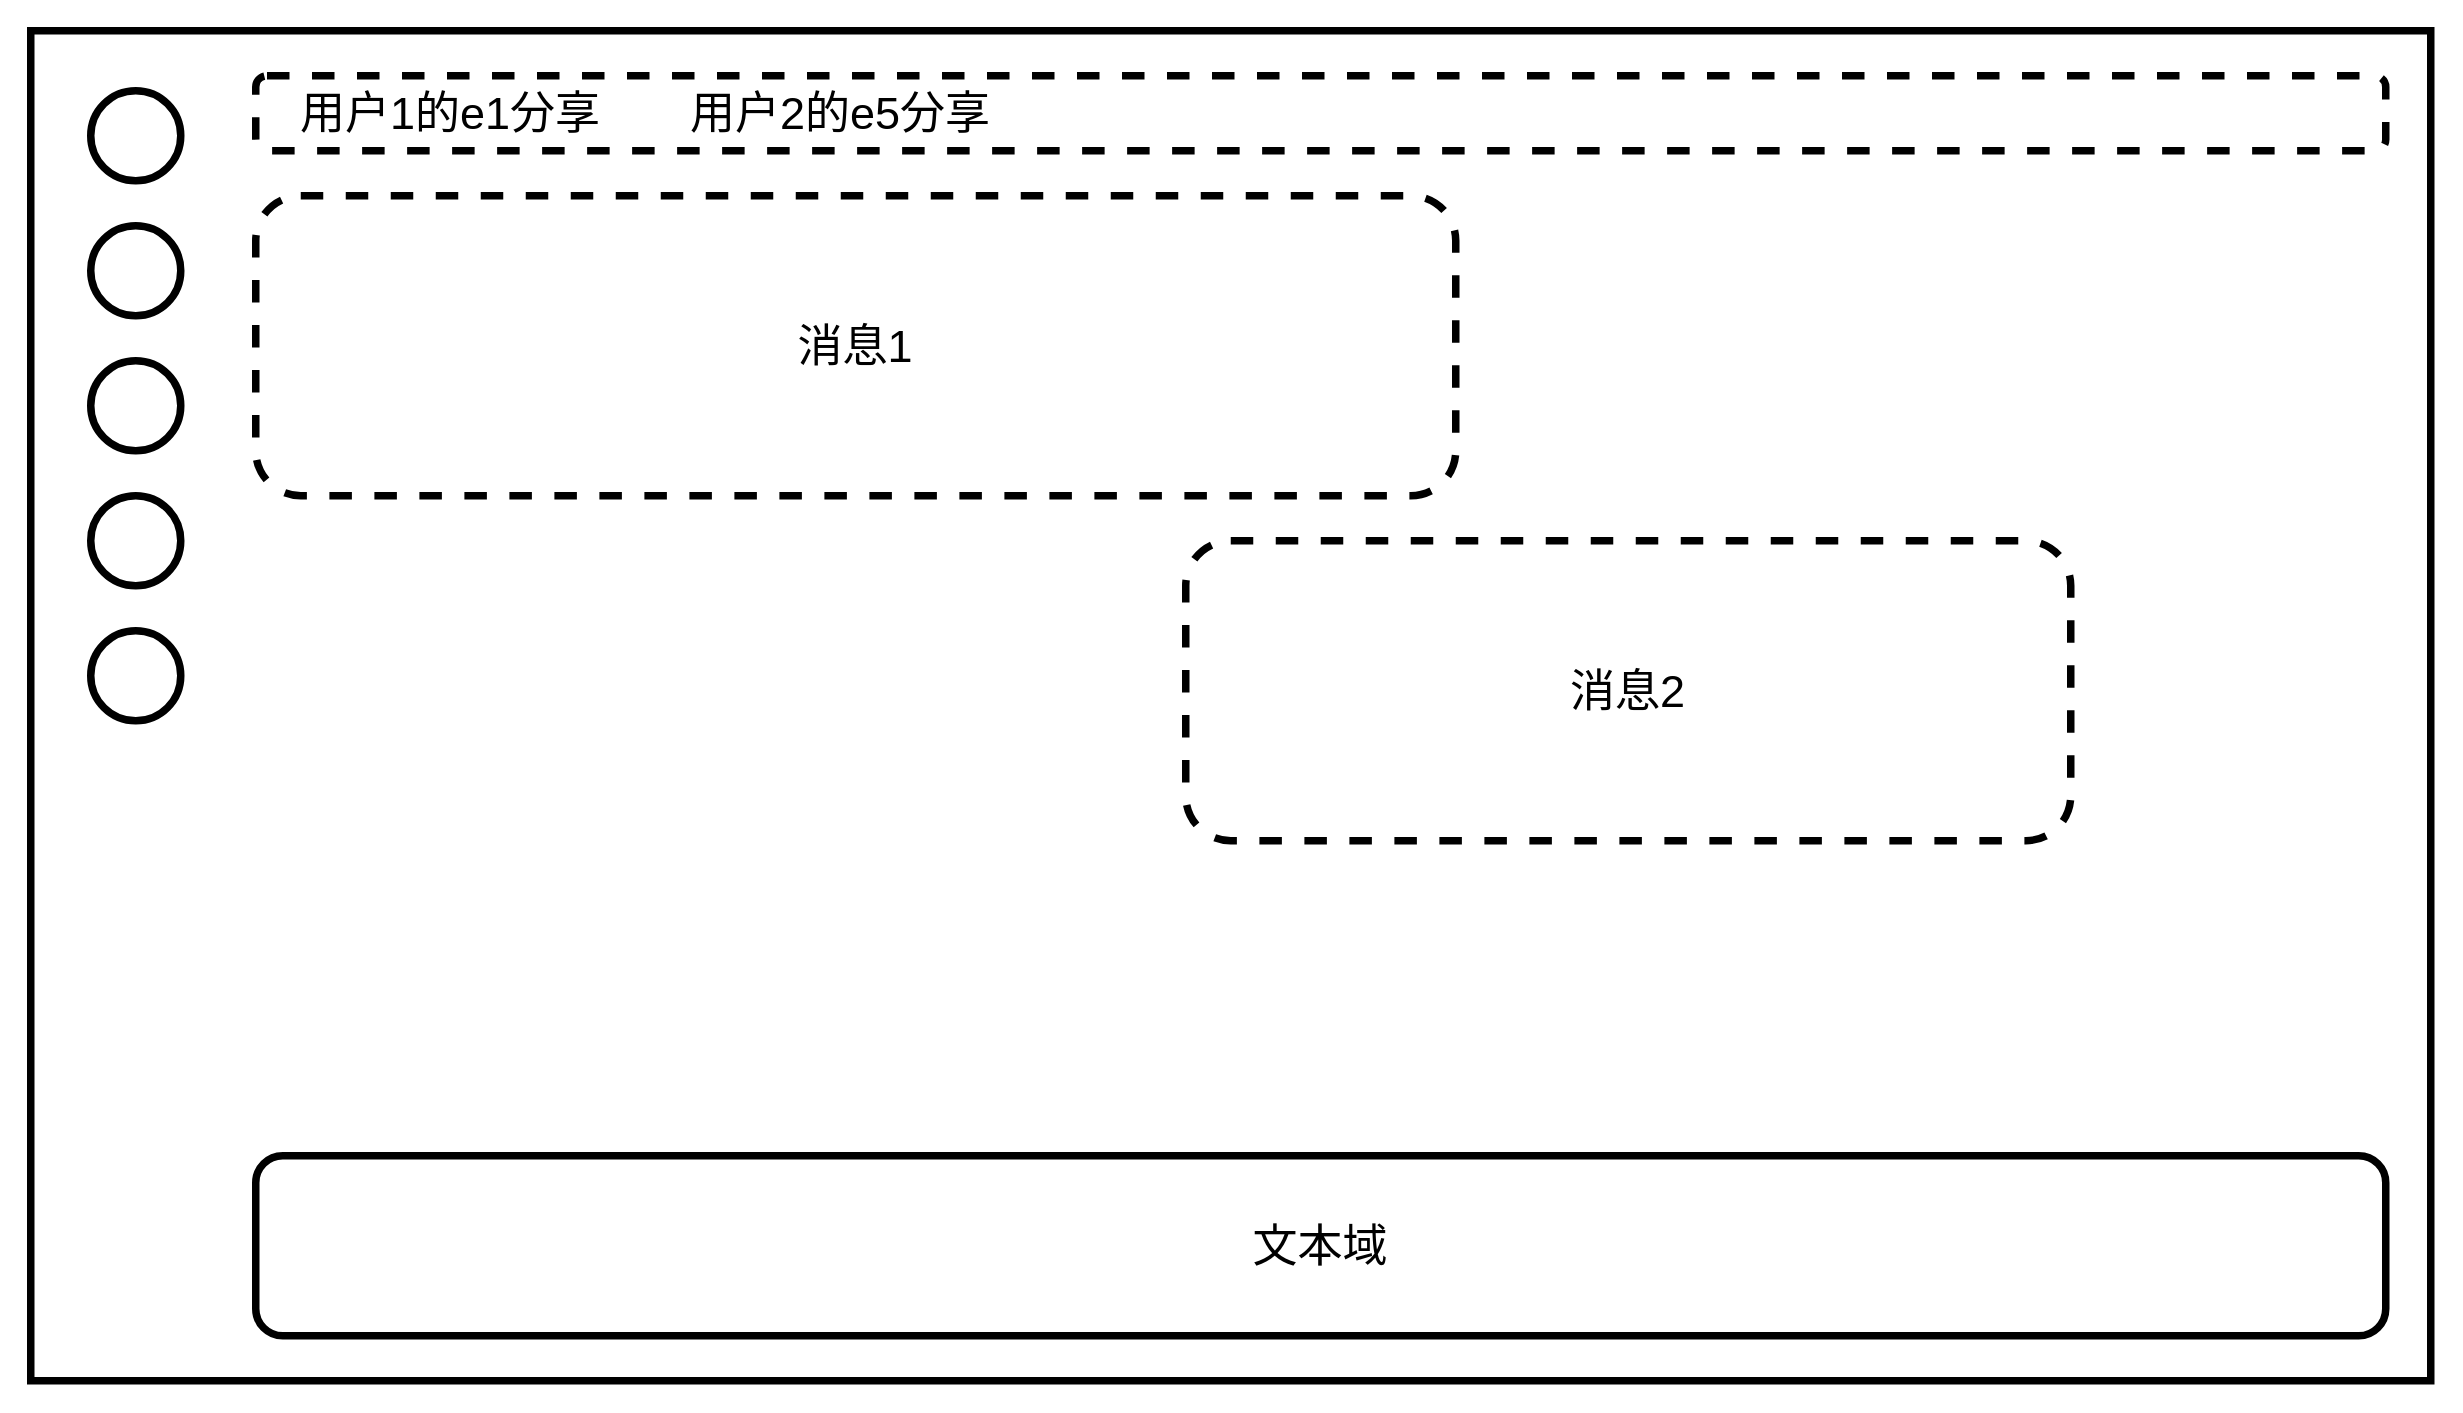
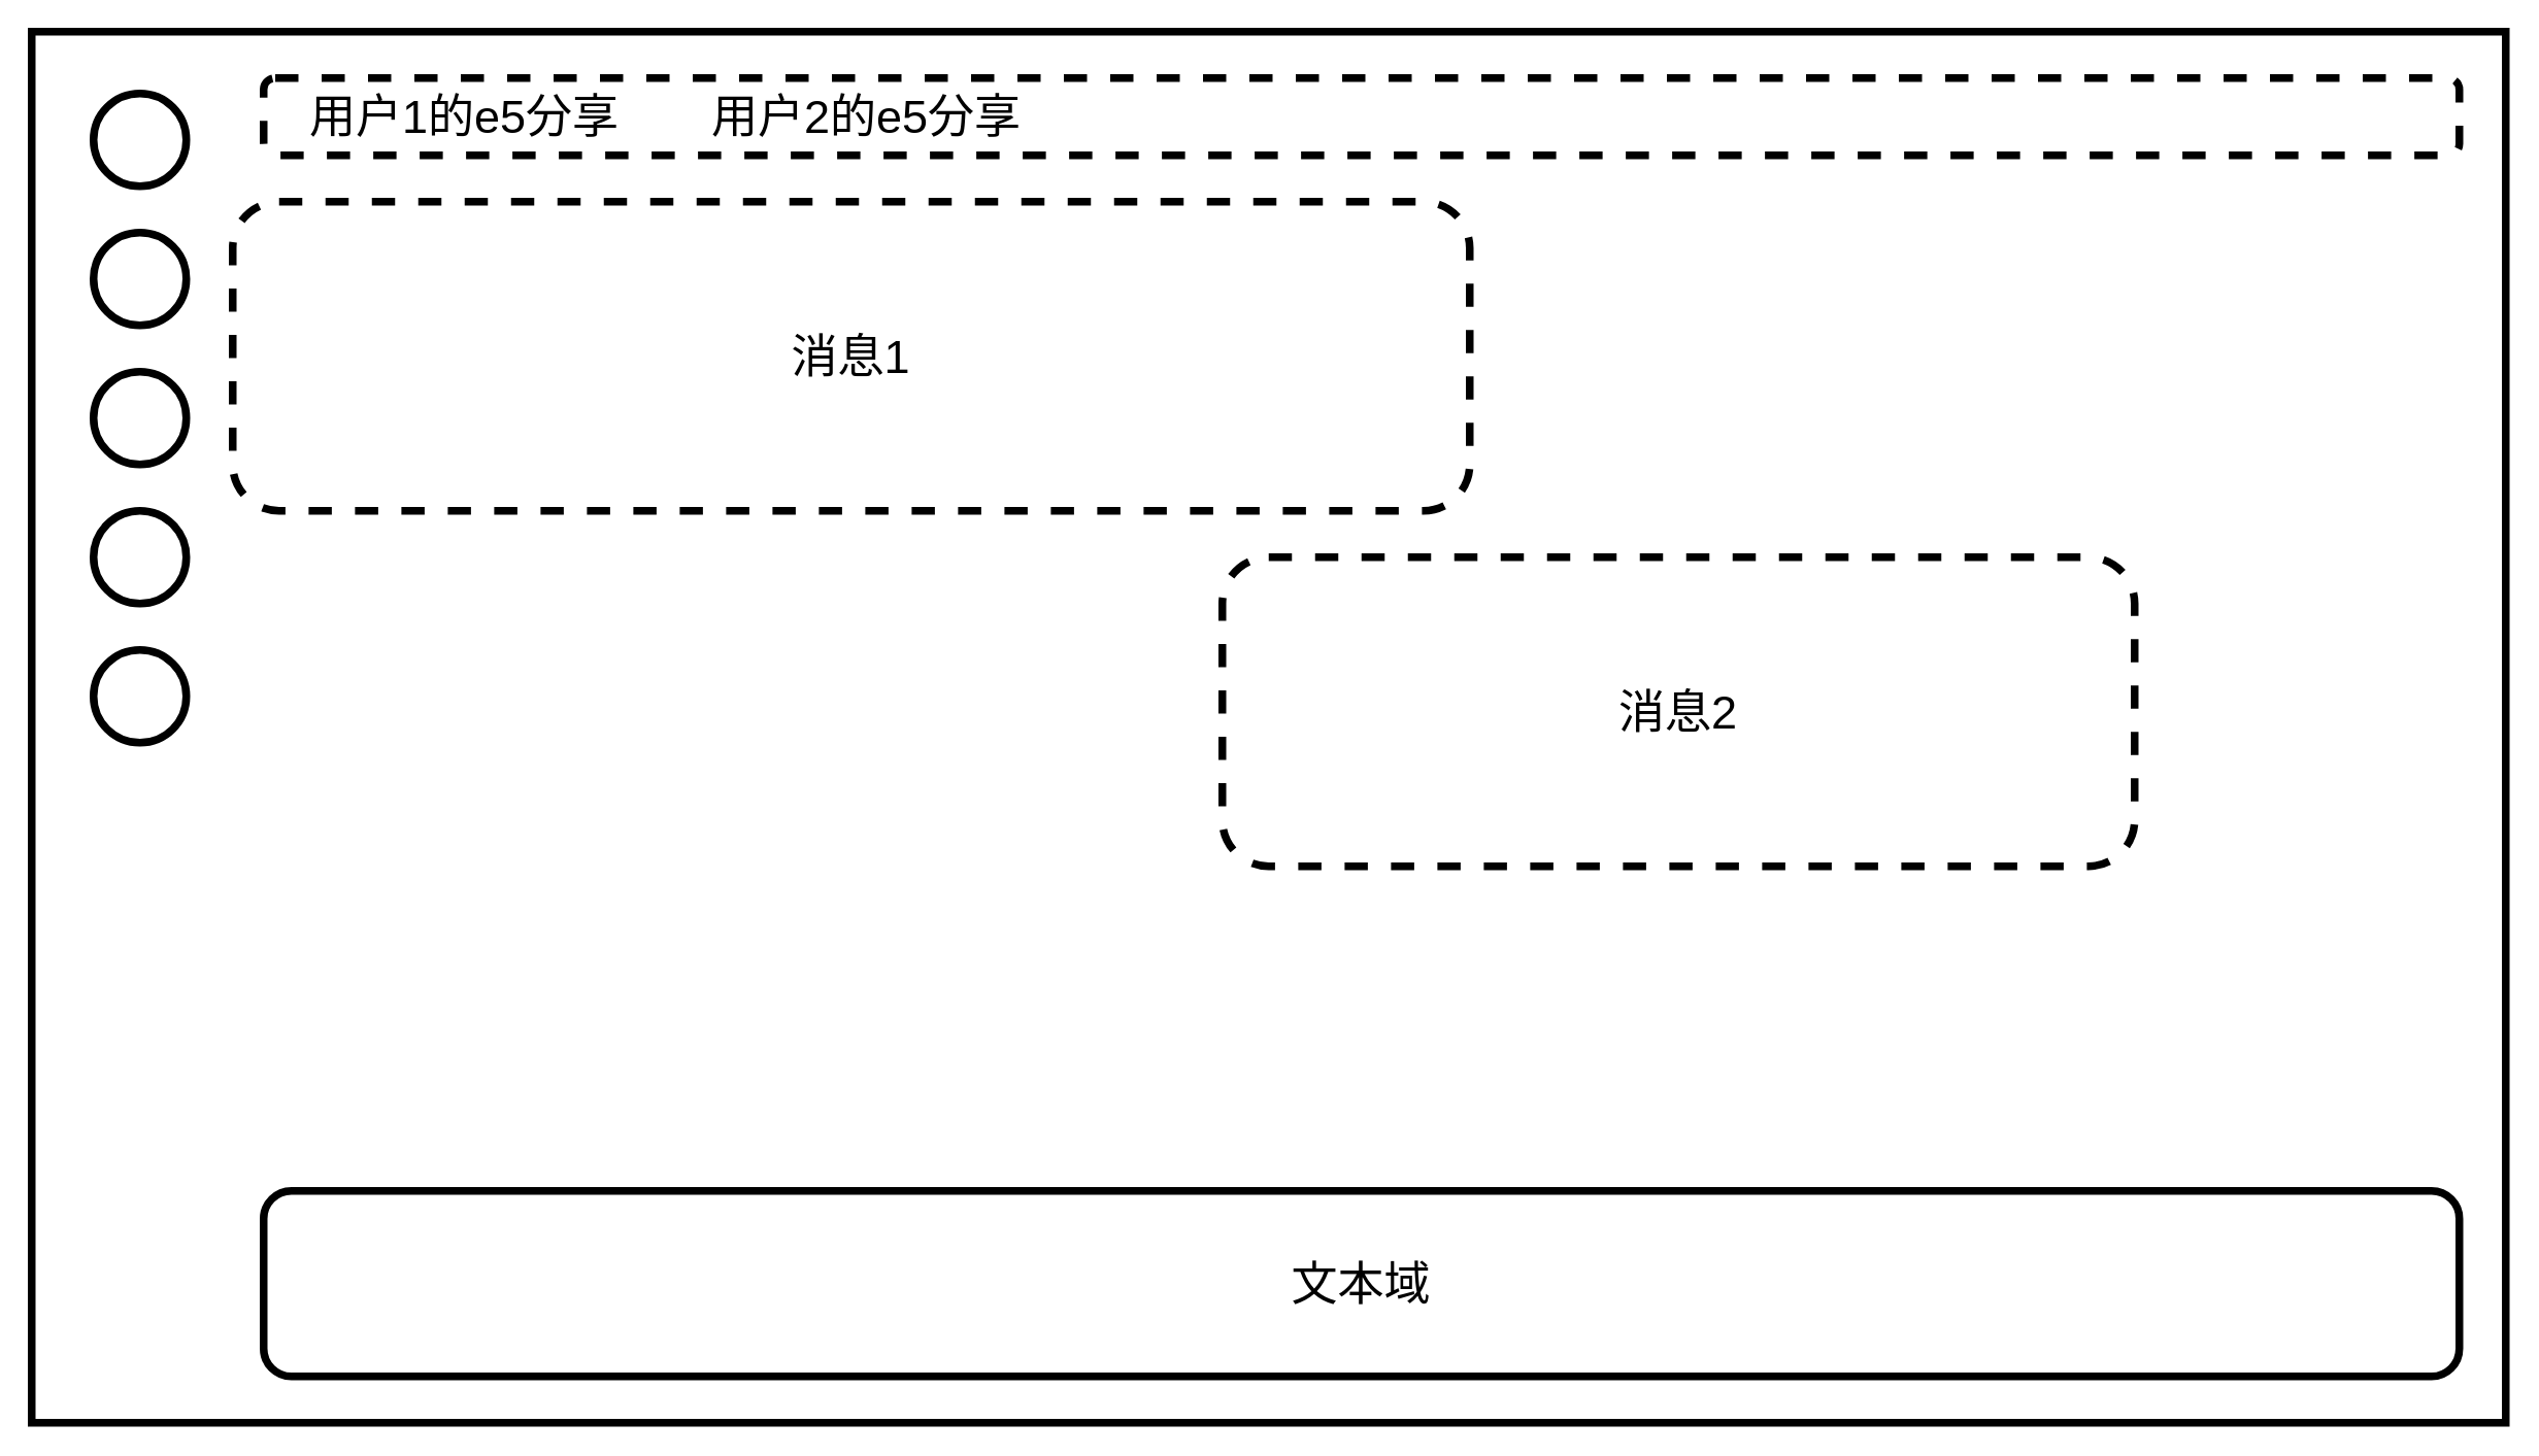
- <mxCell id="9" value="&lt;font style=&quot;font-size: 30px;&quot;&gt;用户1的e1分享&lt;/font&gt;" style="text;html=1;strokeColor=none;fillColor=none;align=center;verticalAlign=middle;whiteSpace=wrap;rounded=0;" vertex="1" parent="1"><mxGeometry x="180" y="60" width="240" height="30" as="geometry" /></mxCell>
+ <mxCell id="9" value="&lt;font style=&quot;font-size: 30px;&quot;&gt;用户1的e5分享&lt;/font&gt;" style="text;html=1;strokeColor=none;fillColor=none;align=center;verticalAlign=middle;whiteSpace=wrap;rounded=0;" vertex="1" parent="1"><mxGeometry x="180" y="60" width="240" height="30" as="geometry" /></mxCell>
- <mxCell id="13" value="消息1" style="rounded=1;whiteSpace=wrap;html=1;dashed=1;strokeWidth=5;fontSize=30;" vertex="1" parent="1"><mxGeometry x="170" y="130" width="800" height="200" as="geometry" /></mxCell>
+ <mxCell id="13" value="消息1" style="rounded=1;whiteSpace=wrap;html=1;dashed=1;strokeWidth=5;fontSize=30;" vertex="1" parent="1"><mxGeometry x="150" y="130" width="800" height="200" as="geometry" /></mxCell>
